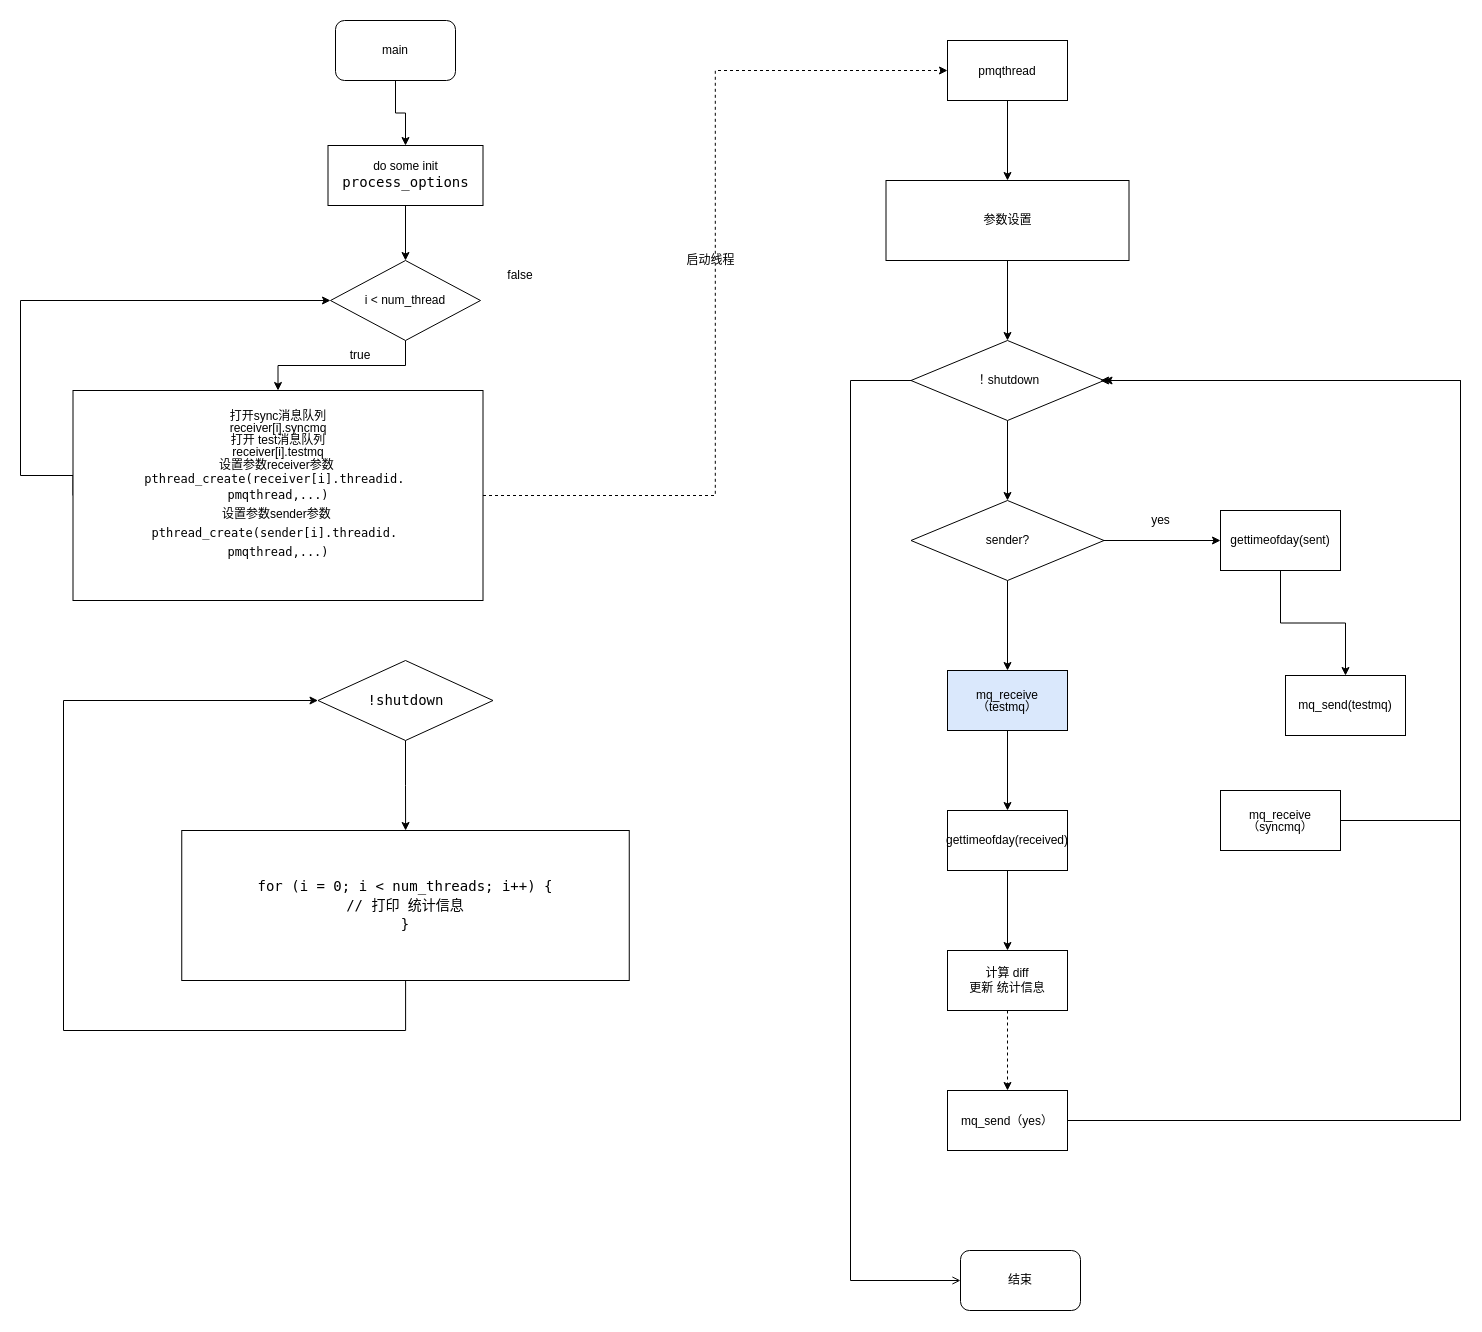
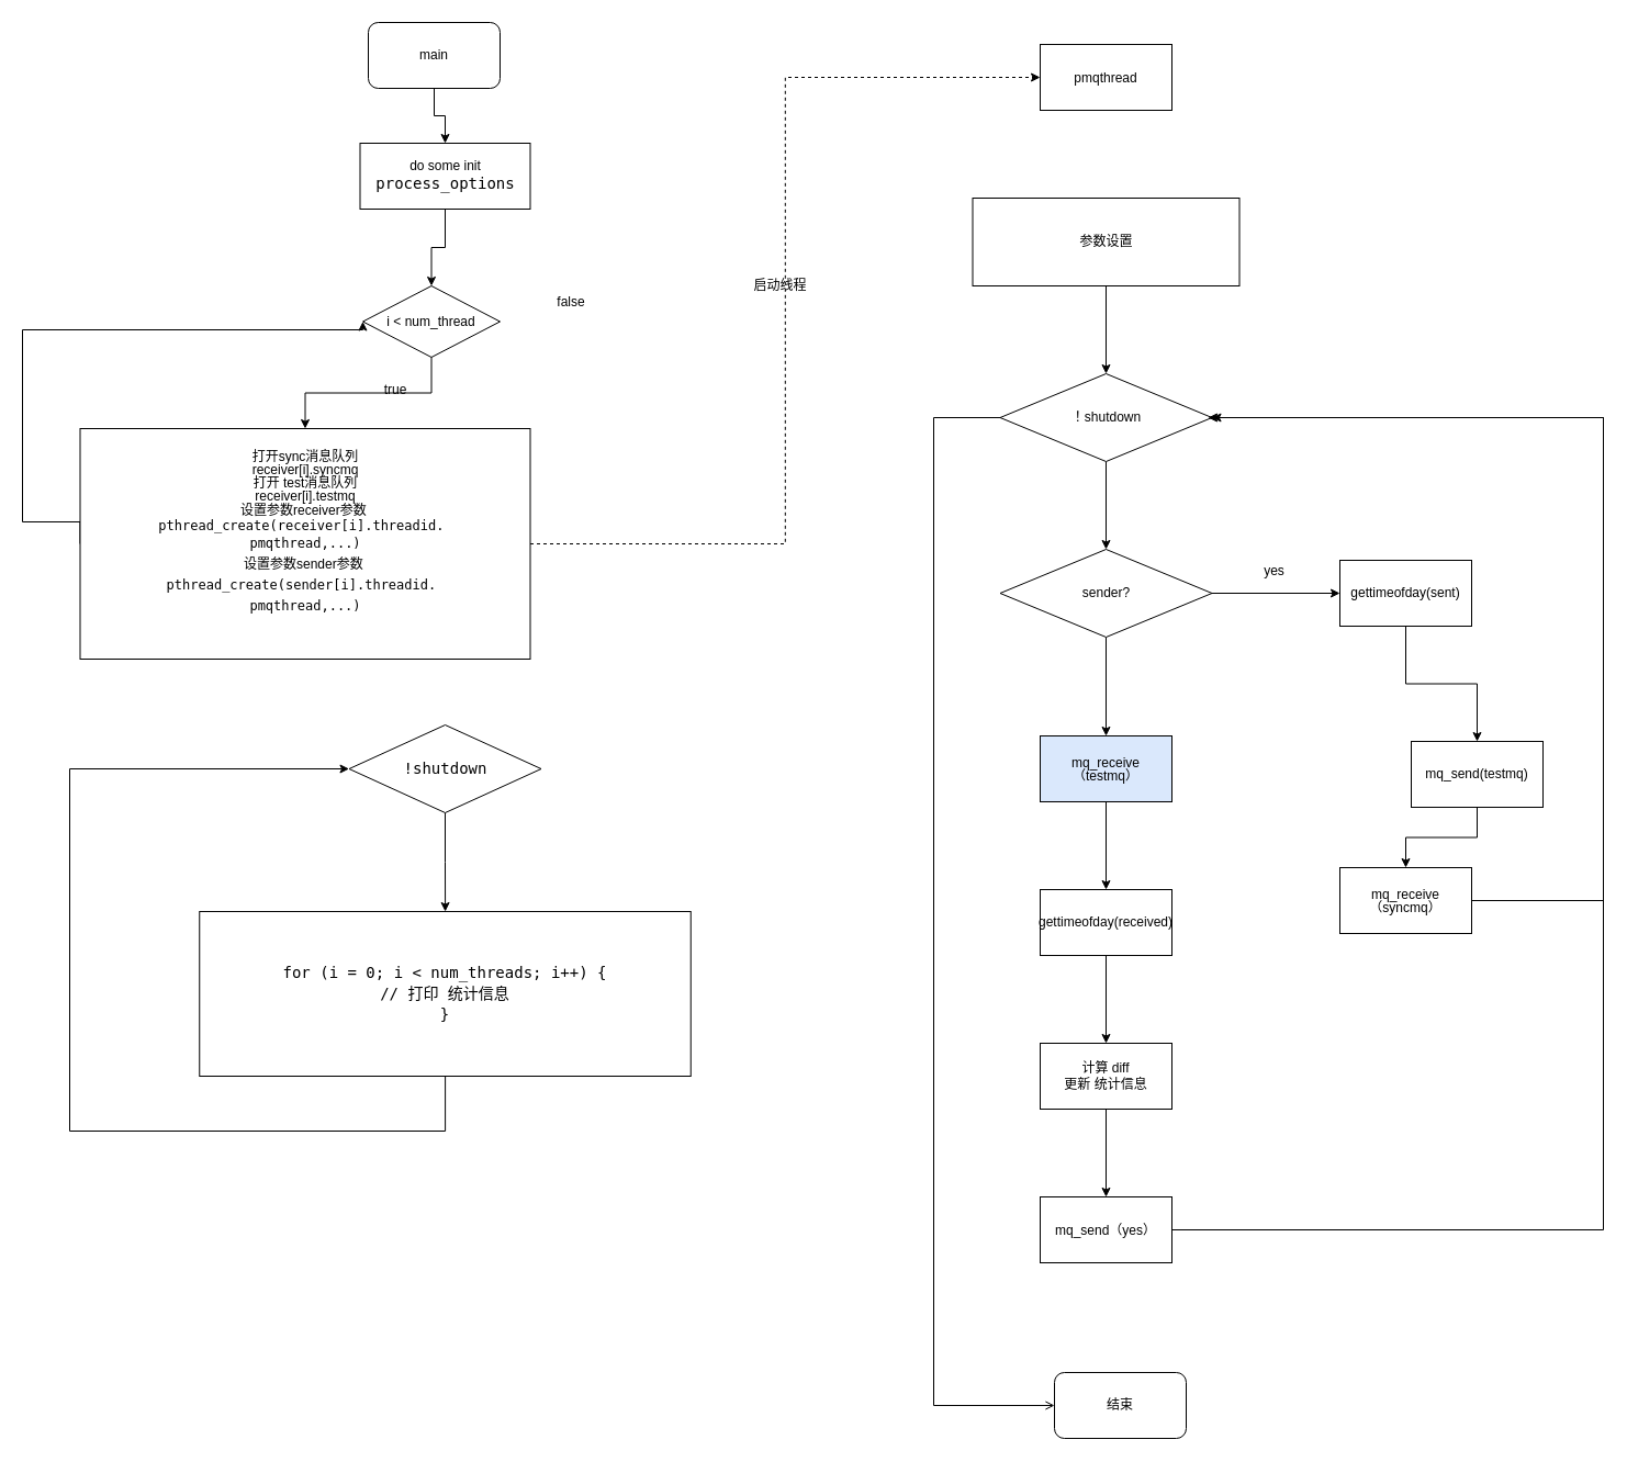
- <mxCell id="17" value="" style="edgeStyle=orthogonalEdgeStyle;rounded=0;orthogonalLoop=1;jettySize=auto;html=1;" parent="1" source="18" target="20" edge="1"><mxGeometry relative="1" as="geometry" /></mxCell>
- <mxCell id="5" value="do some init&lt;br&gt;&lt;div style=&quot;font-family: &amp;quot;droid sans mono&amp;quot; , &amp;quot;monospace&amp;quot; , monospace , &amp;quot;droid sans fallback&amp;quot; ; font-size: 14px ; line-height: 19px&quot;&gt;process_options&lt;/div&gt;" style="rounded=0;whiteSpace=wrap;html=1;" parent="1" vertex="1"><mxGeometry x="327.5" y="145" width="155" height="60" as="geometry" /></mxCell>
+ <mxCell id="5" value="do some init&lt;br&gt;&lt;div style=&quot;font-family: &amp;quot;droid sans mono&amp;quot; , &amp;quot;monospace&amp;quot; , monospace , &amp;quot;droid sans fallback&amp;quot; ; font-size: 14px ; line-height: 19px&quot;&gt;process_options&lt;/div&gt;" style="rounded=0;whiteSpace=wrap;html=1;" parent="1" vertex="1"><mxGeometry x="327.5" y="130" width="155" height="60" as="geometry" /></mxCell>
- <mxCell id="8" value="i &amp;lt; num_thread" style="rhombus;whiteSpace=wrap;html=1;rounded=0;" parent="1" vertex="1"><mxGeometry x="330" y="260" width="150" height="80" as="geometry" /></mxCell>
+ <mxCell id="8" value="i &amp;lt; num_thread" style="rhombus;whiteSpace=wrap;html=1;rounded=0;" parent="1" vertex="1"><mxGeometry x="330" y="260" width="125" height="65" as="geometry" /></mxCell>
+ <mxCell id="32" value="" style="edgeStyle=orthogonalEdgeStyle;rounded=0;orthogonalLoop=1;jettySize=auto;html=1;" parent="1" source="33" target="35" edge="1"><mxGeometry relative="1" as="geometry" /></mxCell>
- <mxCell id="40" value="" style="edgeStyle=orthogonalEdgeStyle;rounded=0;orthogonalLoop=1;jettySize=auto;html=1;dashed=1;" parent="1" source="41" target="43" edge="1"><mxGeometry relative="1" as="geometry" /></mxCell>
+ <mxCell id="40" value="" style="edgeStyle=orthogonalEdgeStyle;rounded=0;orthogonalLoop=1;jettySize=auto;html=1;" parent="1" source="41" target="43" edge="1"><mxGeometry relative="1" as="geometry" /></mxCell>
